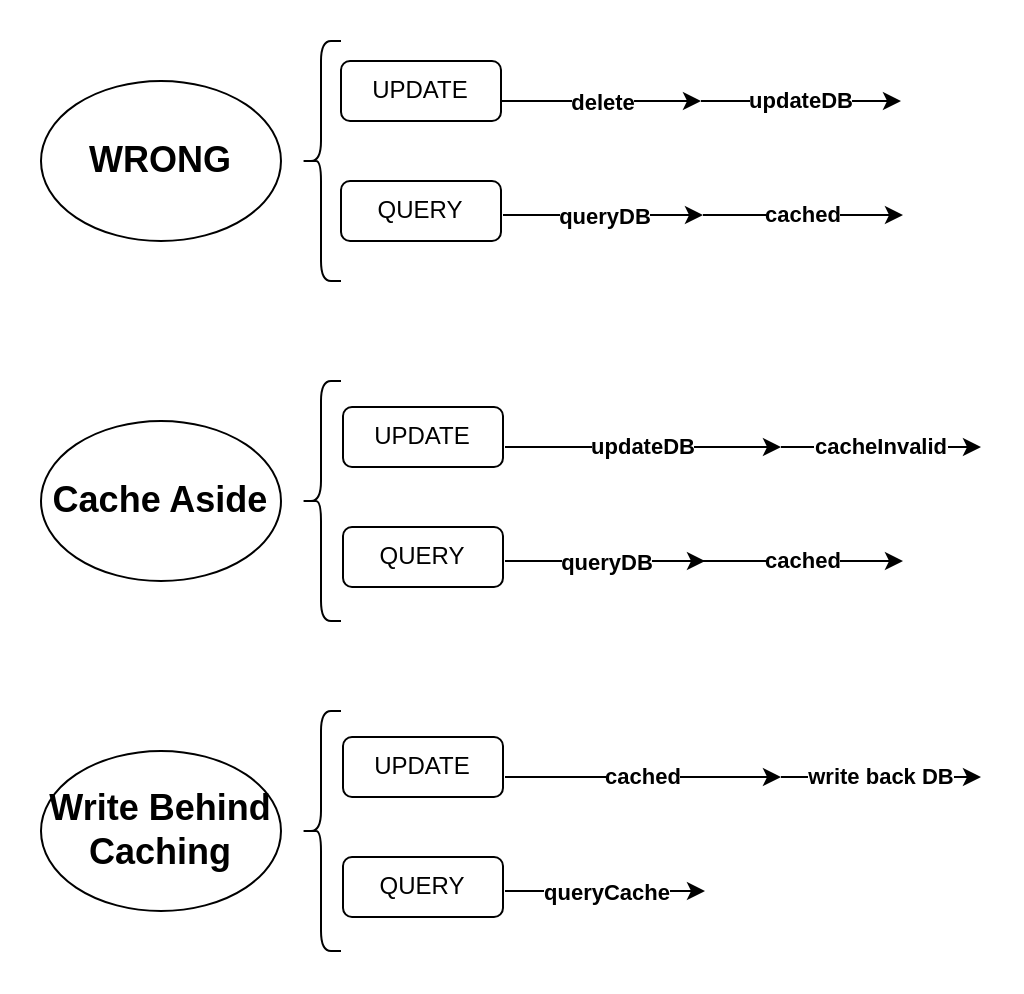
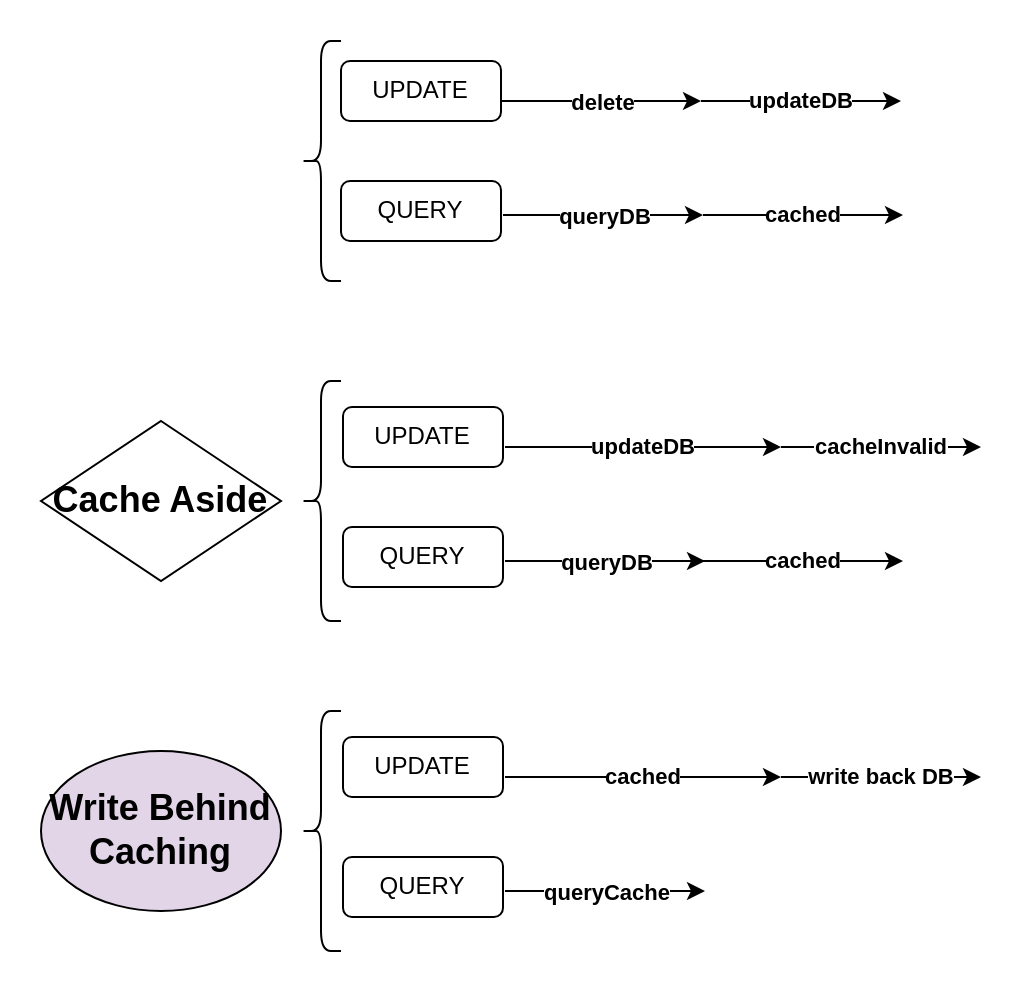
- <mxCell id="18" value="&lt;span style=&quot;font-size: 18px&quot;&gt;WRONG&lt;/span&gt;" style="ellipse;whiteSpace=wrap;html=1;fontStyle=1" parent="1" vertex="1"><mxGeometry x="20" y="40" width="120" height="80" as="geometry" /></mxCell>
- <mxCell id="16" value="&lt;font style=&quot;font-size: 18px&quot;&gt;Cache Aside&lt;/font&gt;" style="ellipse;whiteSpace=wrap;html=1;fontStyle=1" parent="1" vertex="1"><mxGeometry x="20" y="210" width="120" height="80" as="geometry" /></mxCell>
+ <mxCell id="16" value="&lt;font style=&quot;font-size: 18px&quot;&gt;Cache Aside&lt;/font&gt;" style="rhombus;whiteSpace=wrap;html=1;fontStyle=1;" parent="1" vertex="1"><mxGeometry x="20" y="210" width="120" height="80" as="geometry" /></mxCell>
- <mxCell id="26" value="&lt;font style=&quot;font-size: 18px&quot;&gt;Write Behind Caching&lt;/font&gt;" style="ellipse;whiteSpace=wrap;html=1;fontStyle=1" parent="1" vertex="1"><mxGeometry x="20" y="375" width="120" height="80" as="geometry" /></mxCell>
+ <mxCell id="26" value="&lt;font style=&quot;font-size: 18px&quot;&gt;Write Behind Caching&lt;/font&gt;" style="ellipse;whiteSpace=wrap;html=1;fontStyle=1;fillColor=#e1d5e7;" parent="1" vertex="1"><mxGeometry x="20" y="375" width="120" height="80" as="geometry" /></mxCell>
